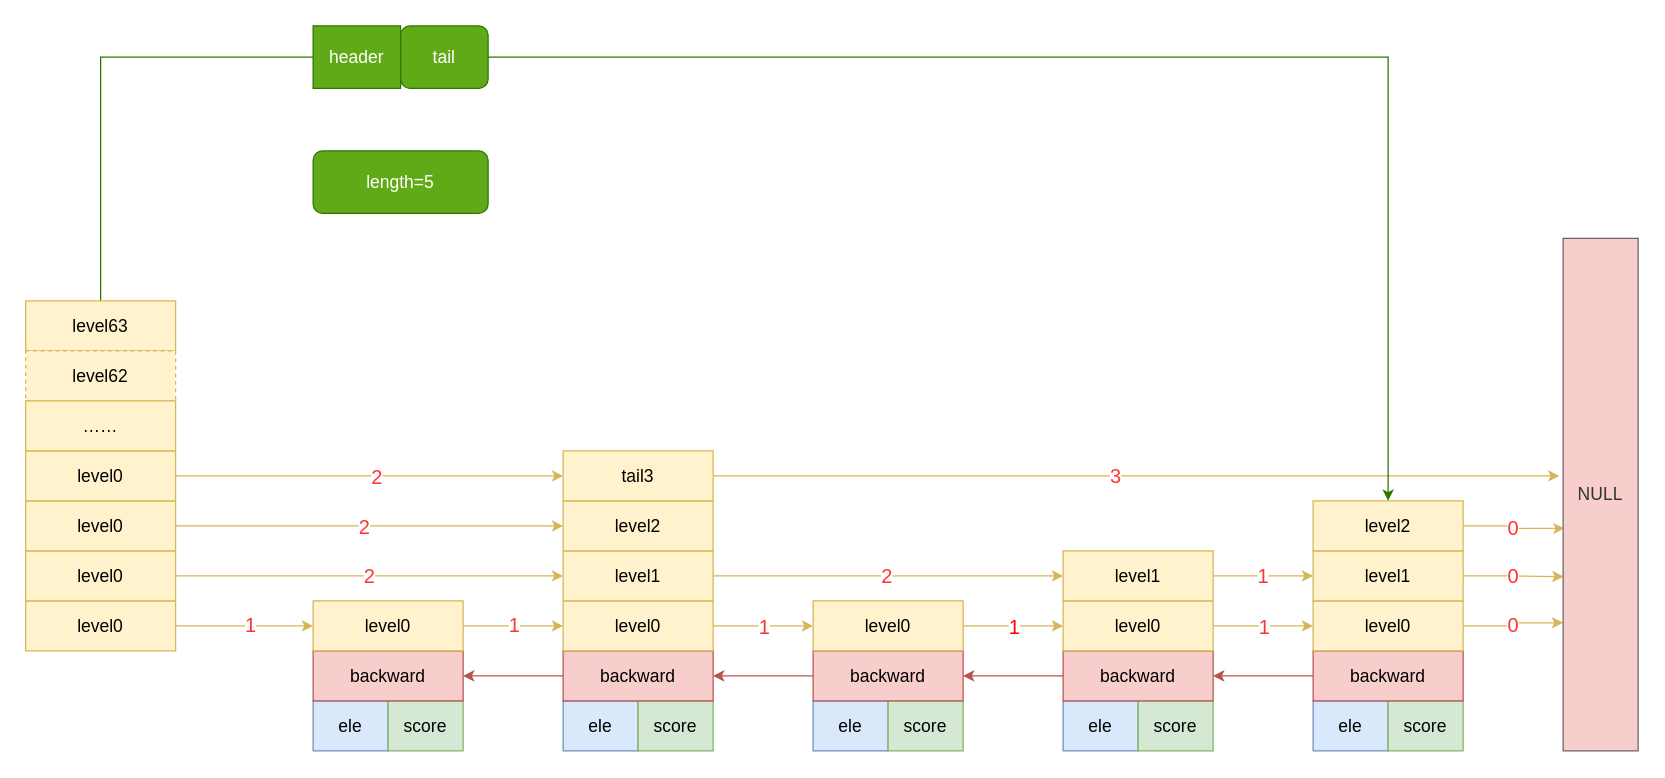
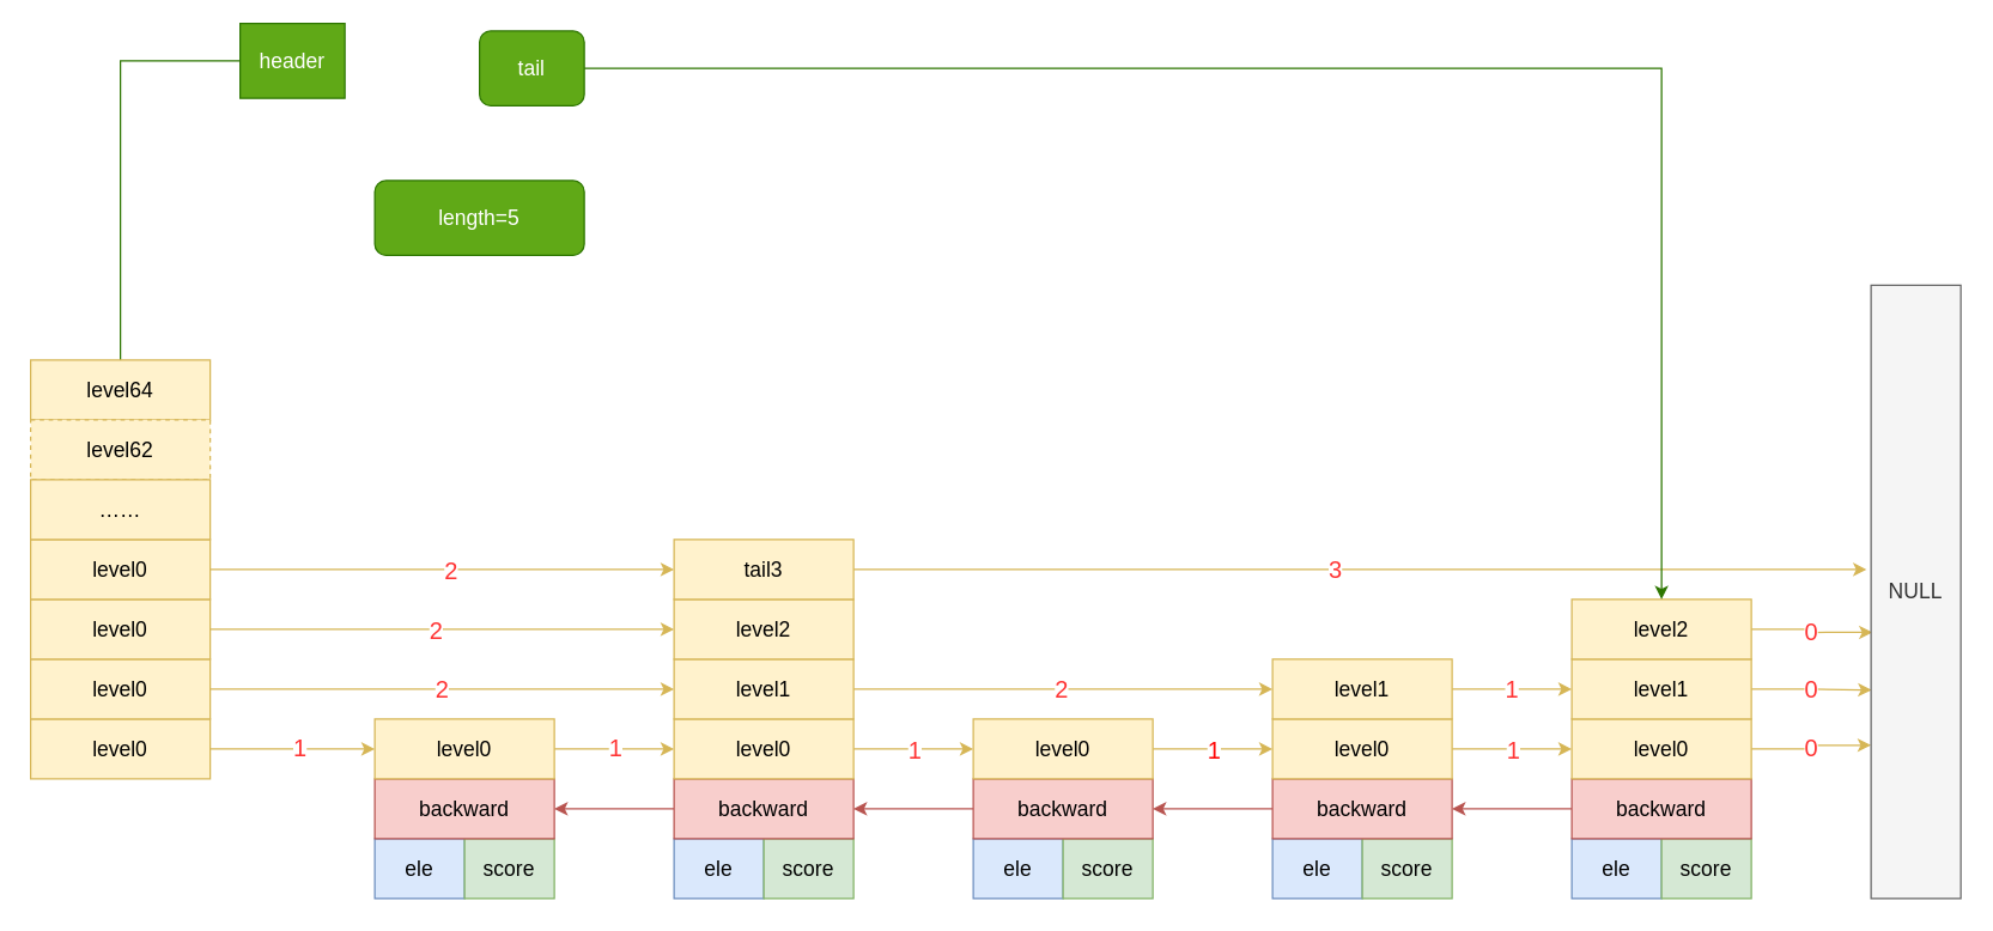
- <mxCell id="50" value="header" style="rounded=0;whiteSpace=wrap;html=1;fontSize=14;fontColor=#ffffff;fillColor=#60a917;strokeColor=#2D7600;" vertex="1" parent="1"><mxGeometry y="20" width="70" height="50" as="geometry" x="250" /></mxCell>
+ <mxCell id="50" value="header" style="rounded=0;whiteSpace=wrap;html=1;fontSize=14;fontColor=#ffffff;fillColor=#60a917;strokeColor=#2D7600;" vertex="1" parent="1"><mxGeometry x="160" y="15" width="70" height="50" as="geometry" /></mxCell>
- <mxCell id="54" value="level63" style="rounded=0;whiteSpace=wrap;html=1;fontSize=14;fillColor=#fff2cc;strokeColor=#d6b656;" vertex="1" parent="1"><mxGeometry x="20" y="240" width="120" height="40" as="geometry" /></mxCell>
+ <mxCell id="54" value="level64" style="rounded=0;whiteSpace=wrap;html=1;fontSize=14;fillColor=#fff2cc;strokeColor=#d6b656;" vertex="1" parent="1"><mxGeometry x="20" y="240" width="120" height="40" as="geometry" /></mxCell>
- <mxCell id="48" value="NULL" style="rounded=0;whiteSpace=wrap;html=1;fontSize=14;fillColor=#f8cecc;strokeColor=#666666;fontColor=#333333;" vertex="1" parent="1"><mxGeometry x="1250" y="190" width="60" height="410" as="geometry" /></mxCell>
+ <mxCell id="48" value="NULL" style="rounded=0;whiteSpace=wrap;html=1;fontSize=14;fillColor=#f5f5f5;strokeColor=#666666;fontColor=#333333;" vertex="1" parent="1"><mxGeometry x="1250" y="190" width="60" height="410" as="geometry" /></mxCell>
